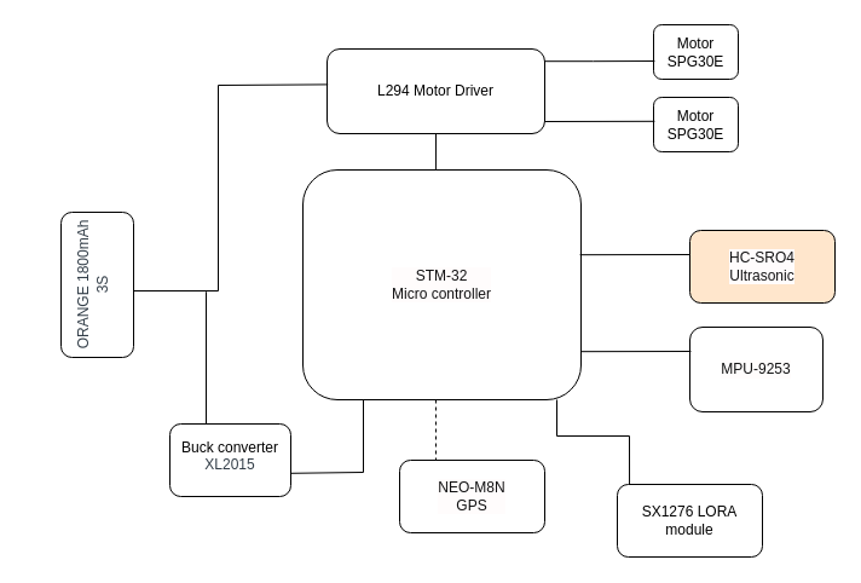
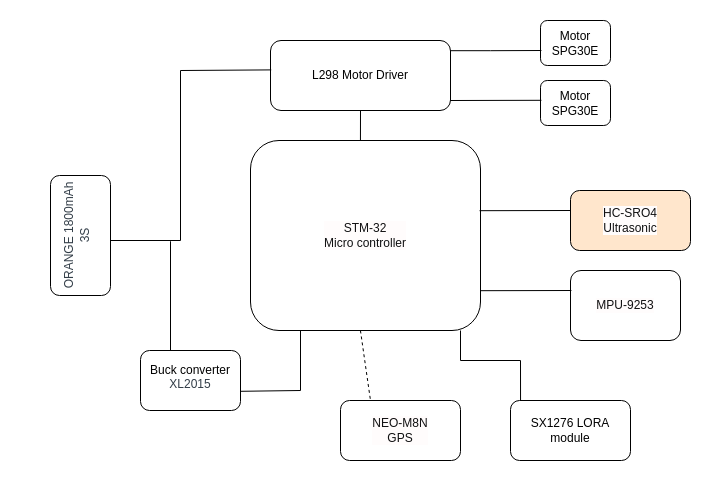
- <mxCell id="9" value="L294 Motor Driver" style="rounded=1;whiteSpace=wrap;html=1;" parent="1" vertex="1"><mxGeometry x="270" y="40" width="180" height="70" as="geometry" /></mxCell>
+ <mxCell id="9" value="L298 Motor Driver" style="rounded=1;whiteSpace=wrap;html=1;" parent="1" vertex="1"><mxGeometry x="270" y="40" width="180" height="70" as="geometry" /></mxCell>
- <mxCell id="5" value="NEO-M8N&lt;br&gt;GPS" style="rounded=1;whiteSpace=wrap;html=1;labelBackgroundColor=#FFFCFC;fontColor=#111112;" parent="1" vertex="1"><mxGeometry x="330" y="380" width="120" height="60" as="geometry" /></mxCell>
+ <mxCell id="5" value="NEO-M8N&lt;br&gt;GPS" style="rounded=1;whiteSpace=wrap;html=1;labelBackgroundColor=#FFFCFC;fontColor=#111112;" parent="1" vertex="1"><mxGeometry x="340" y="400" width="120" height="60" as="geometry" /></mxCell>
